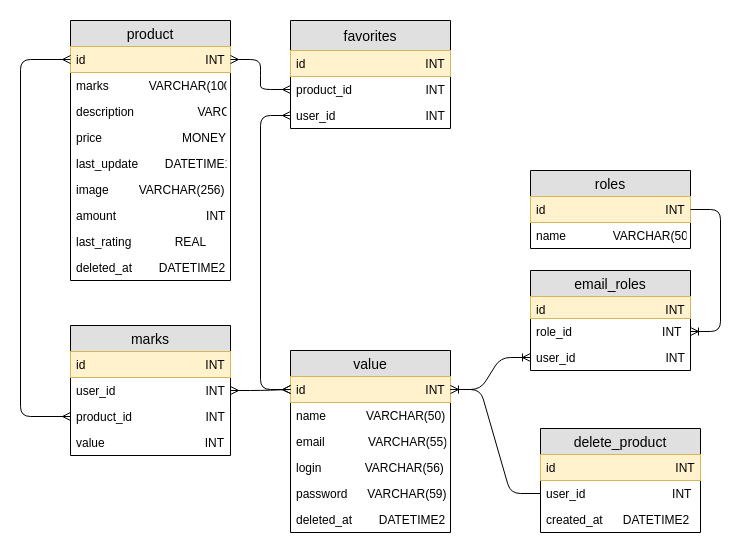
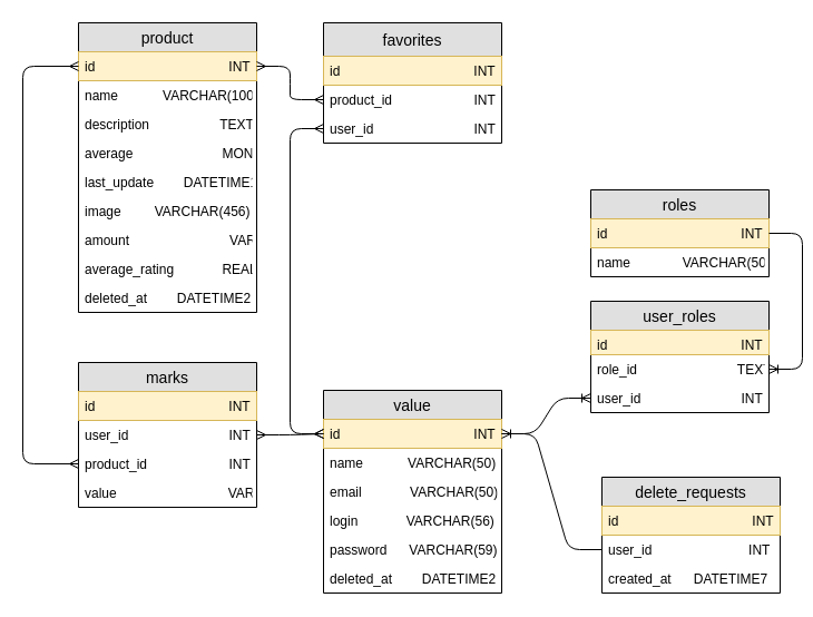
- <mxCell id="4" value="marks            VARCHAR(100)" style="text;spacingLeft=4;spacingRight=4;overflow=hidden;rotatable=0;points=[[0,0.5],[1,0.5]];portConstraint=eastwest;fontSize=12;" parent="2" vertex="1"><mxGeometry y="52" width="160" height="26" as="geometry" /></mxCell>
+ <mxCell id="4" value="name            VARCHAR(100)" style="text;spacingLeft=4;spacingRight=4;overflow=hidden;rotatable=0;points=[[0,0.5],[1,0.5]];portConstraint=eastwest;fontSize=12;" parent="2" vertex="1"><mxGeometry y="52" width="160" height="26" as="geometry" /></mxCell>
- <mxCell id="5" value="description                   VARCHAR" style="text;strokeColor=none;fillColor=none;spacingLeft=4;spacingRight=4;overflow=hidden;rotatable=0;points=[[0,0.5],[1,0.5]];portConstraint=eastwest;fontSize=12;" parent="2" vertex="1"><mxGeometry y="78" width="160" height="26" as="geometry" /></mxCell>
+ <mxCell id="5" value="description                   TEXT" style="text;strokeColor=none;fillColor=none;spacingLeft=4;spacingRight=4;overflow=hidden;rotatable=0;points=[[0,0.5],[1,0.5]];portConstraint=eastwest;fontSize=12;" parent="2" vertex="1"><mxGeometry y="78" width="160" height="26" as="geometry" /></mxCell>
- <mxCell id="6" value="price                        MONEY" style="text;strokeColor=none;fillColor=none;spacingLeft=4;spacingRight=4;overflow=hidden;rotatable=0;points=[[0,0.5],[1,0.5]];portConstraint=eastwest;fontSize=12;" parent="2" vertex="1"><mxGeometry y="104" width="160" height="26" as="geometry" /></mxCell>
+ <mxCell id="6" value="average                        MONEY" style="text;strokeColor=none;fillColor=none;spacingLeft=4;spacingRight=4;overflow=hidden;rotatable=0;points=[[0,0.5],[1,0.5]];portConstraint=eastwest;fontSize=12;" parent="2" vertex="1"><mxGeometry y="104" width="160" height="26" as="geometry" /></mxCell>
- <mxCell id="8" value="image         VARCHAR(256)" style="text;strokeColor=none;fillColor=none;spacingLeft=4;spacingRight=4;overflow=hidden;rotatable=0;points=[[0,0.5],[1,0.5]];portConstraint=eastwest;fontSize=12;" parent="2" vertex="1"><mxGeometry y="156" width="160" height="26" as="geometry" /></mxCell>
+ <mxCell id="8" value="image         VARCHAR(456)" style="text;strokeColor=none;fillColor=none;spacingLeft=4;spacingRight=4;overflow=hidden;rotatable=0;points=[[0,0.5],[1,0.5]];portConstraint=eastwest;fontSize=12;" parent="2" vertex="1"><mxGeometry y="156" width="160" height="26" as="geometry" /></mxCell>
- <mxCell id="9" value="amount                           INT" style="text;strokeColor=none;fillColor=none;spacingLeft=4;spacingRight=4;overflow=hidden;rotatable=0;points=[[0,0.5],[1,0.5]];portConstraint=eastwest;fontSize=12;" parent="2" vertex="1"><mxGeometry y="182" width="160" height="26" as="geometry" /></mxCell>
+ <mxCell id="9" value="amount                           VARCHAR" style="text;strokeColor=none;fillColor=none;spacingLeft=4;spacingRight=4;overflow=hidden;rotatable=0;points=[[0,0.5],[1,0.5]];portConstraint=eastwest;fontSize=12;" parent="2" vertex="1"><mxGeometry y="182" width="160" height="26" as="geometry" /></mxCell>
- <mxCell id="10" value="last_rating             REAL     " style="text;strokeColor=none;fillColor=none;spacingLeft=4;spacingRight=4;overflow=hidden;rotatable=0;points=[[0,0.5],[1,0.5]];portConstraint=eastwest;fontSize=12;" parent="2" vertex="1"><mxGeometry y="208" width="160" height="26" as="geometry" /></mxCell>
+ <mxCell id="10" value="average_rating             REAL     " style="text;strokeColor=none;fillColor=none;spacingLeft=4;spacingRight=4;overflow=hidden;rotatable=0;points=[[0,0.5],[1,0.5]];portConstraint=eastwest;fontSize=12;" parent="2" vertex="1"><mxGeometry y="208" width="160" height="26" as="geometry" /></mxCell>
- <mxCell id="23" value="email_roles" style="swimlane;fontStyle=0;childLayout=stackLayout;horizontal=1;startSize=26;fillColor=#e0e0e0;horizontalStack=0;resizeParent=1;resizeParentMax=0;resizeLast=0;collapsible=1;marginBottom=0;swimlaneFillColor=#ffffff;align=center;fontSize=14;" parent="1" vertex="1"><mxGeometry x="530" y="270" width="160" height="100" as="geometry" /></mxCell>
+ <mxCell id="23" value="user_roles" style="swimlane;fontStyle=0;childLayout=stackLayout;horizontal=1;startSize=26;fillColor=#e0e0e0;horizontalStack=0;resizeParent=1;resizeParentMax=0;resizeLast=0;collapsible=1;marginBottom=0;swimlaneFillColor=#ffffff;align=center;fontSize=14;" parent="1" vertex="1"><mxGeometry x="530" y="270" width="160" height="100" as="geometry" /></mxCell>
- <mxCell id="25" value="role_id                           INT" style="text;strokeColor=none;fillColor=none;spacingLeft=4;spacingRight=4;overflow=hidden;rotatable=0;points=[[0,0.5],[1,0.5]];portConstraint=eastwest;fontSize=12;" parent="23" vertex="1"><mxGeometry y="48" width="160" height="26" as="geometry" /></mxCell>
+ <mxCell id="25" value="role_id                           TEXT" style="text;strokeColor=none;fillColor=none;spacingLeft=4;spacingRight=4;overflow=hidden;rotatable=0;points=[[0,0.5],[1,0.5]];portConstraint=eastwest;fontSize=12;" parent="23" vertex="1"><mxGeometry y="48" width="160" height="26" as="geometry" /></mxCell>
- <mxCell id="15" value="email             VARCHAR(55)" style="text;strokeColor=none;fillColor=none;spacingLeft=4;spacingRight=4;overflow=hidden;rotatable=0;points=[[0,0.5],[1,0.5]];portConstraint=eastwest;fontSize=12;" parent="12" vertex="1"><mxGeometry y="78" width="160" height="26" as="geometry" /></mxCell>
+ <mxCell id="15" value="email             VARCHAR(50)" style="text;strokeColor=none;fillColor=none;spacingLeft=4;spacingRight=4;overflow=hidden;rotatable=0;points=[[0,0.5],[1,0.5]];portConstraint=eastwest;fontSize=12;" parent="12" vertex="1"><mxGeometry y="78" width="160" height="26" as="geometry" /></mxCell>
- <mxCell id="39" value="delete_product" style="swimlane;fontStyle=0;childLayout=stackLayout;horizontal=1;startSize=26;fillColor=#e0e0e0;horizontalStack=0;resizeParent=1;resizeParentMax=0;resizeLast=0;collapsible=1;marginBottom=0;swimlaneFillColor=#ffffff;align=center;fontSize=14;" vertex="1" parent="1"><mxGeometry x="540" y="428" width="160" height="104" as="geometry" /></mxCell>
+ <mxCell id="39" value="delete_requests" style="swimlane;fontStyle=0;childLayout=stackLayout;horizontal=1;startSize=26;fillColor=#e0e0e0;horizontalStack=0;resizeParent=1;resizeParentMax=0;resizeLast=0;collapsible=1;marginBottom=0;swimlaneFillColor=#ffffff;align=center;fontSize=14;" vertex="1" parent="1"><mxGeometry x="540" y="428" width="160" height="104" as="geometry" /></mxCell>
- <mxCell id="31" value="value                              INT" style="text;spacingLeft=4;spacingRight=4;overflow=hidden;rotatable=0;points=[[0,0.5],[1,0.5]];portConstraint=eastwest;fontSize=12;" parent="27" vertex="1"><mxGeometry y="104" width="160" height="26" as="geometry" /></mxCell>
+ <mxCell id="31" value="value                              VARCHAR" style="text;spacingLeft=4;spacingRight=4;overflow=hidden;rotatable=0;points=[[0,0.5],[1,0.5]];portConstraint=eastwest;fontSize=12;" parent="27" vertex="1"><mxGeometry y="104" width="160" height="26" as="geometry" /></mxCell>
- <mxCell id="42" value="created_at      DATETIME2" style="text;strokeColor=none;fillColor=none;spacingLeft=4;spacingRight=4;overflow=hidden;rotatable=0;points=[[0,0.5],[1,0.5]];portConstraint=eastwest;fontSize=12;" vertex="1" parent="39"><mxGeometry y="78" width="160" height="26" as="geometry" /></mxCell>
+ <mxCell id="42" value="created_at      DATETIME7" style="text;strokeColor=none;fillColor=none;spacingLeft=4;spacingRight=4;overflow=hidden;rotatable=0;points=[[0,0.5],[1,0.5]];portConstraint=eastwest;fontSize=12;" vertex="1" parent="39"><mxGeometry y="78" width="160" height="26" as="geometry" /></mxCell>
